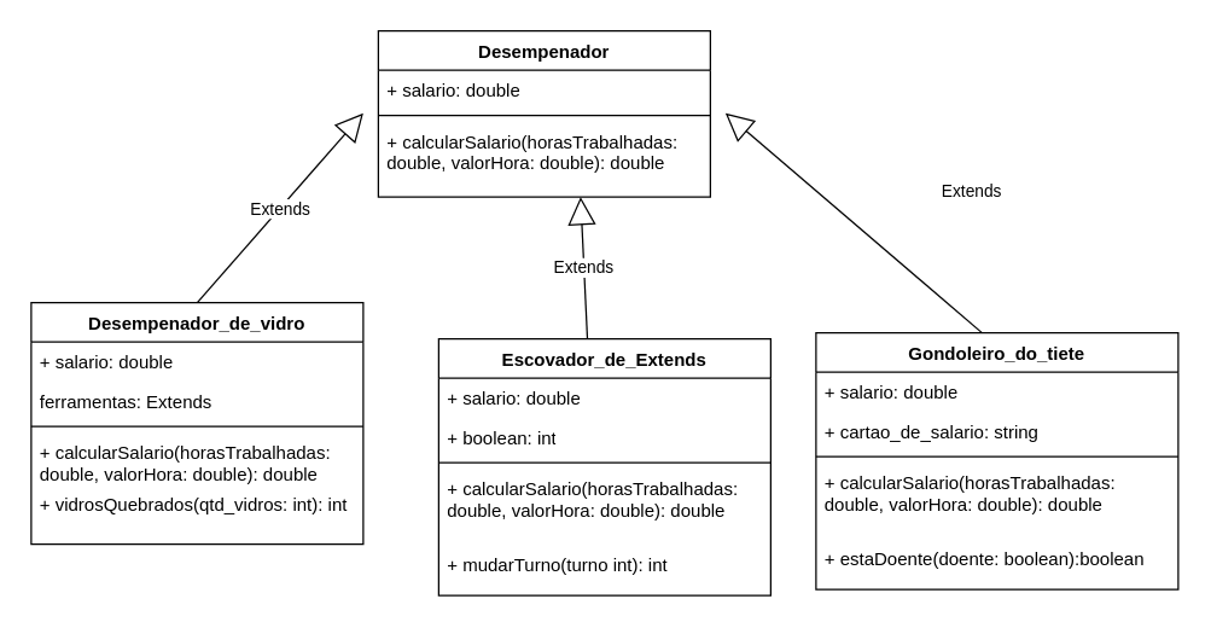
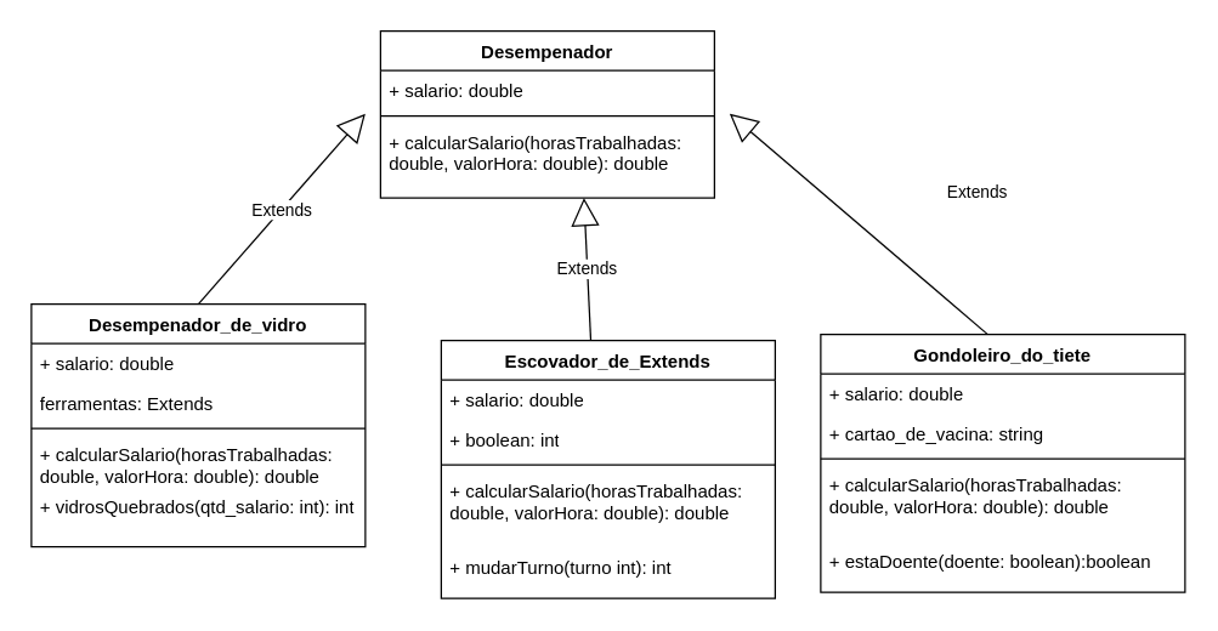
- <mxCell id="23" value="+ cartao_de_salario: string" style="text;strokeColor=none;fillColor=none;align=left;verticalAlign=top;spacingLeft=4;spacingRight=4;overflow=hidden;rotatable=0;points=[[0,0.5],[1,0.5]];portConstraint=eastwest;whiteSpace=wrap;html=1;" vertex="1" parent="21"><mxGeometry y="52" width="240" height="26" as="geometry" /></mxCell>
+ <mxCell id="23" value="+ cartao_de_vacina: string" style="text;strokeColor=none;fillColor=none;align=left;verticalAlign=top;spacingLeft=4;spacingRight=4;overflow=hidden;rotatable=0;points=[[0,0.5],[1,0.5]];portConstraint=eastwest;whiteSpace=wrap;html=1;" vertex="1" parent="21"><mxGeometry y="52" width="240" height="26" as="geometry" /></mxCell>
- <mxCell id="12" value="+ vidrosQuebrados(qtd_vidros: int): int" style="text;strokeColor=none;fillColor=none;align=left;verticalAlign=top;spacingLeft=4;spacingRight=4;overflow=hidden;rotatable=0;points=[[0,0.5],[1,0.5]];portConstraint=eastwest;whiteSpace=wrap;html=1;" vertex="1" parent="7"><mxGeometry y="120" width="220" height="40" as="geometry" /></mxCell>
+ <mxCell id="12" value="+ vidrosQuebrados(qtd_salario: int): int" style="text;strokeColor=none;fillColor=none;align=left;verticalAlign=top;spacingLeft=4;spacingRight=4;overflow=hidden;rotatable=0;points=[[0,0.5],[1,0.5]];portConstraint=eastwest;whiteSpace=wrap;html=1;" vertex="1" parent="7"><mxGeometry y="120" width="220" height="40" as="geometry" /></mxCell>
